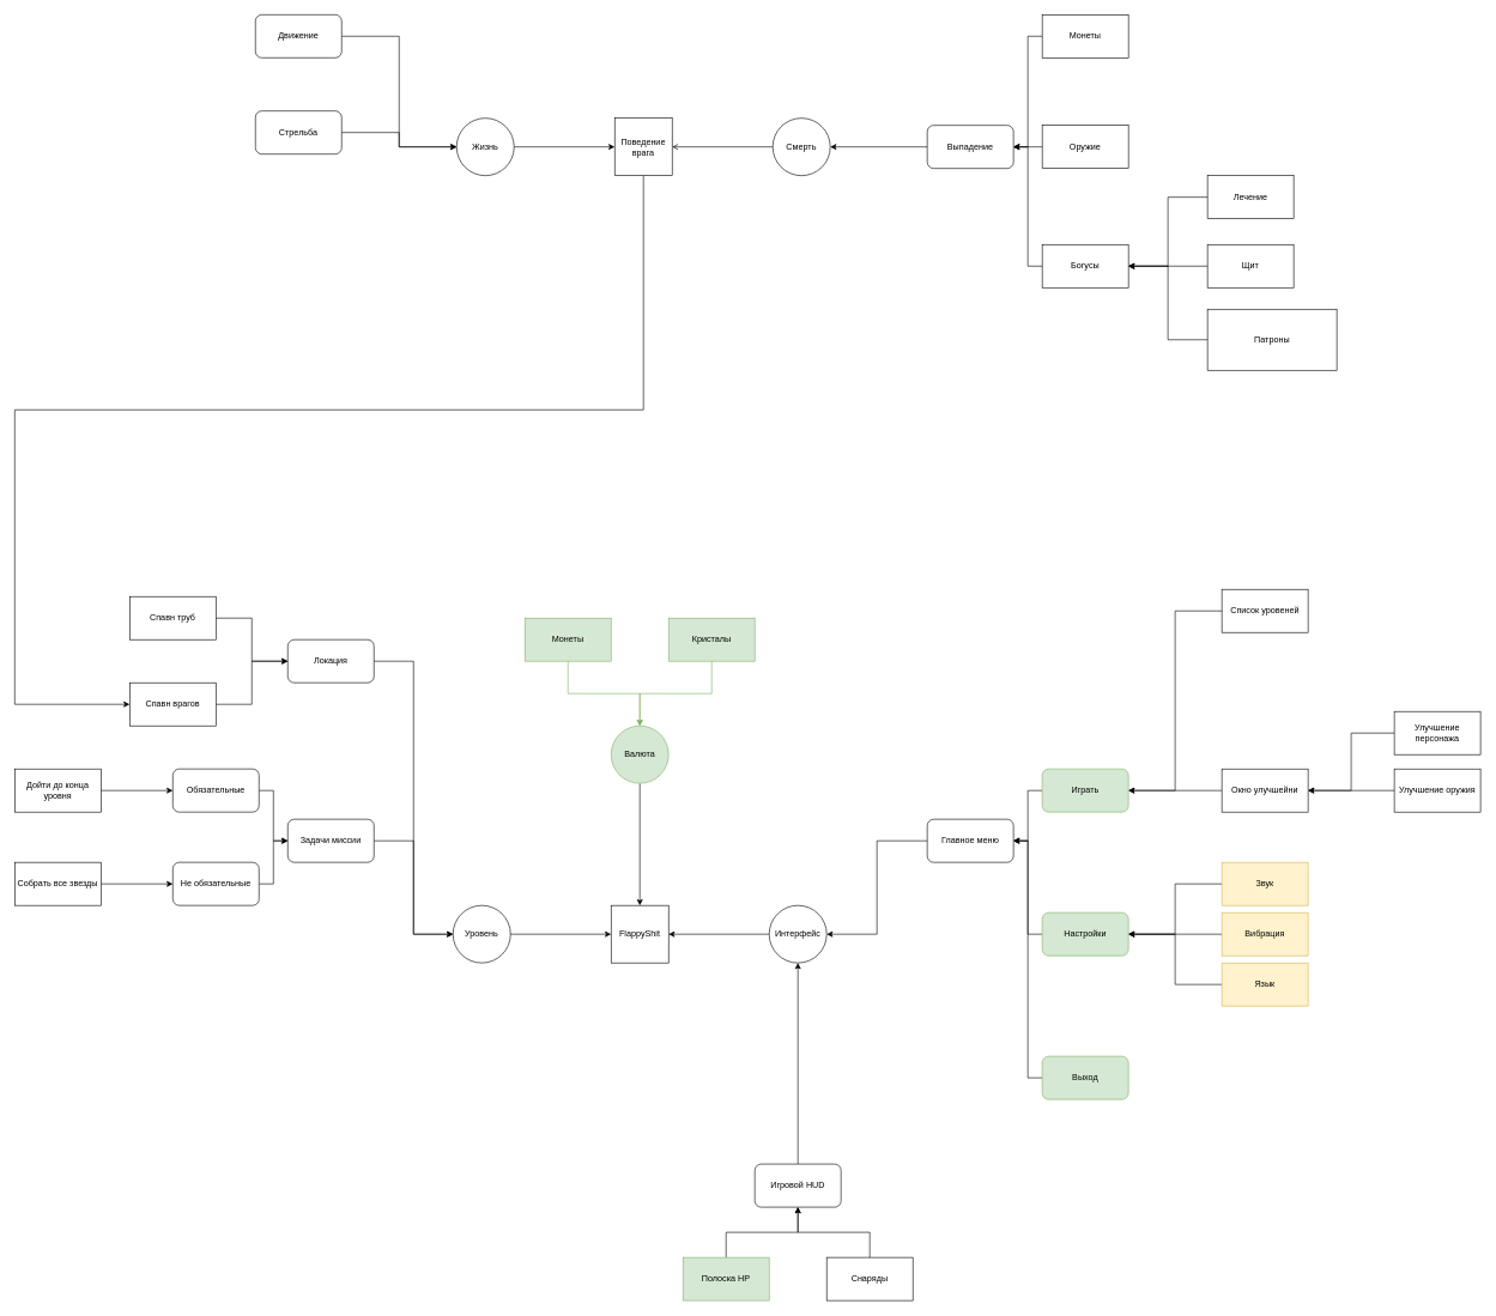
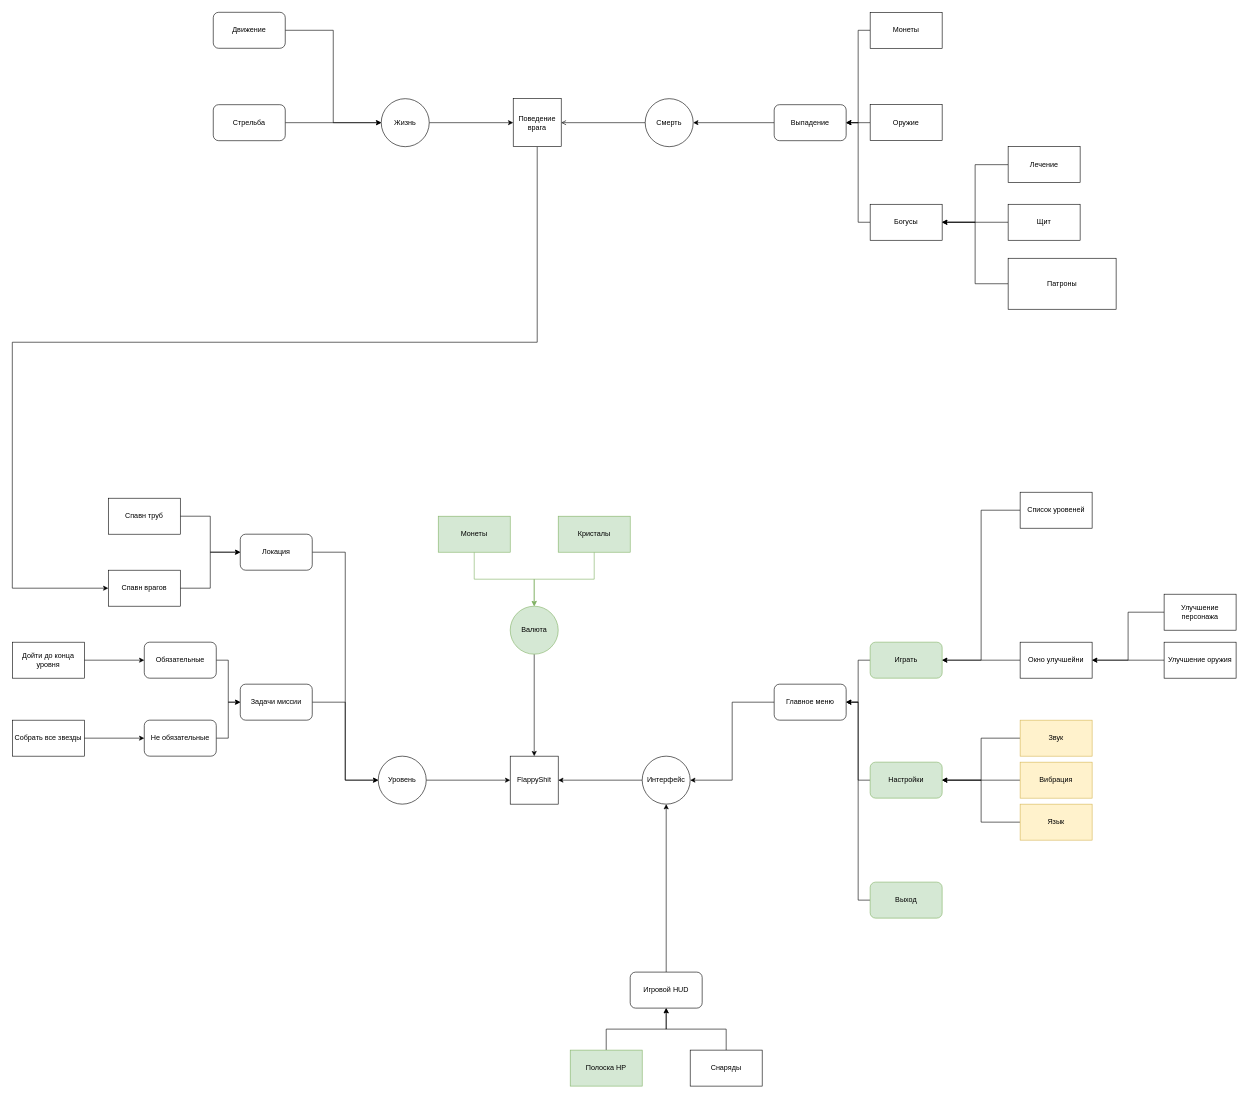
- <mxCell id="66" value="Стрельба" style="rounded=1;whiteSpace=wrap;html=1;" parent="1" vertex="1"><mxGeometry x="355" y="154" width="120" height="60" as="geometry" /></mxCell>
+ <mxCell id="66" value="Стрельба" style="rounded=1;whiteSpace=wrap;html=1;" parent="1" vertex="1"><mxGeometry x="355" y="174" width="120" height="60" as="geometry" /></mxCell>
